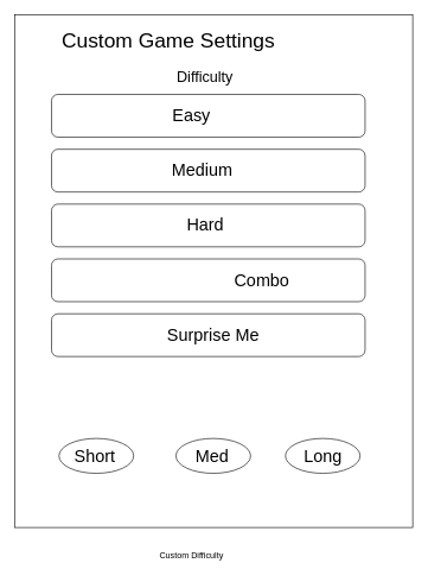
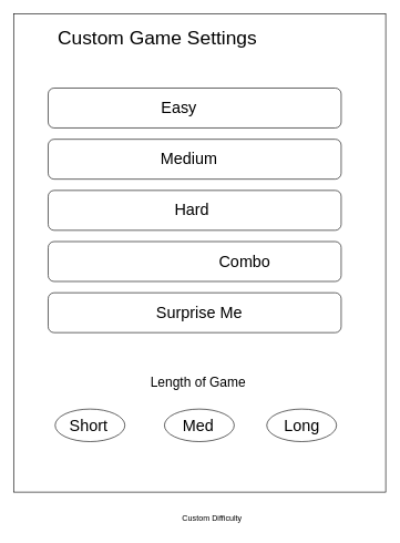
- <mxCell id="22" value="&lt;font style=&quot;font-size: 21px&quot;&gt;Difficulty&lt;/font&gt;" style="text;html=1;strokeColor=none;fillColor=none;align=center;verticalAlign=middle;whiteSpace=wrap;rounded=0;fontSize=29;" vertex="1" parent="1"><mxGeometry x="258.25" y="90" width="60" height="30" as="geometry" /></mxCell>
+ <mxCell id="21" value="&lt;font style=&quot;font-size: 20px&quot;&gt;Length of Game&lt;/font&gt;" style="text;html=1;strokeColor=none;fillColor=none;align=center;verticalAlign=middle;whiteSpace=wrap;rounded=0;fontSize=24;" vertex="1" parent="1"><mxGeometry x="144" y="559" width="308" height="30" as="geometry" /></mxCell>
- <mxCell id="3" value="Custom Difficulty" style="text;html=1;strokeColor=none;fillColor=none;align=center;verticalAlign=middle;whiteSpace=wrap;rounded=0;" vertex="1" parent="1"><mxGeometry x="204" y="765" width="130" height="30" as="geometry" /></mxCell>
+ <mxCell id="3" value="Custom Difficulty" style="text;html=1;strokeColor=none;fillColor=none;align=center;verticalAlign=middle;whiteSpace=wrap;rounded=0;" vertex="1" parent="1"><mxGeometry x="254" y="765" width="130" height="30" as="geometry" /></mxCell>
